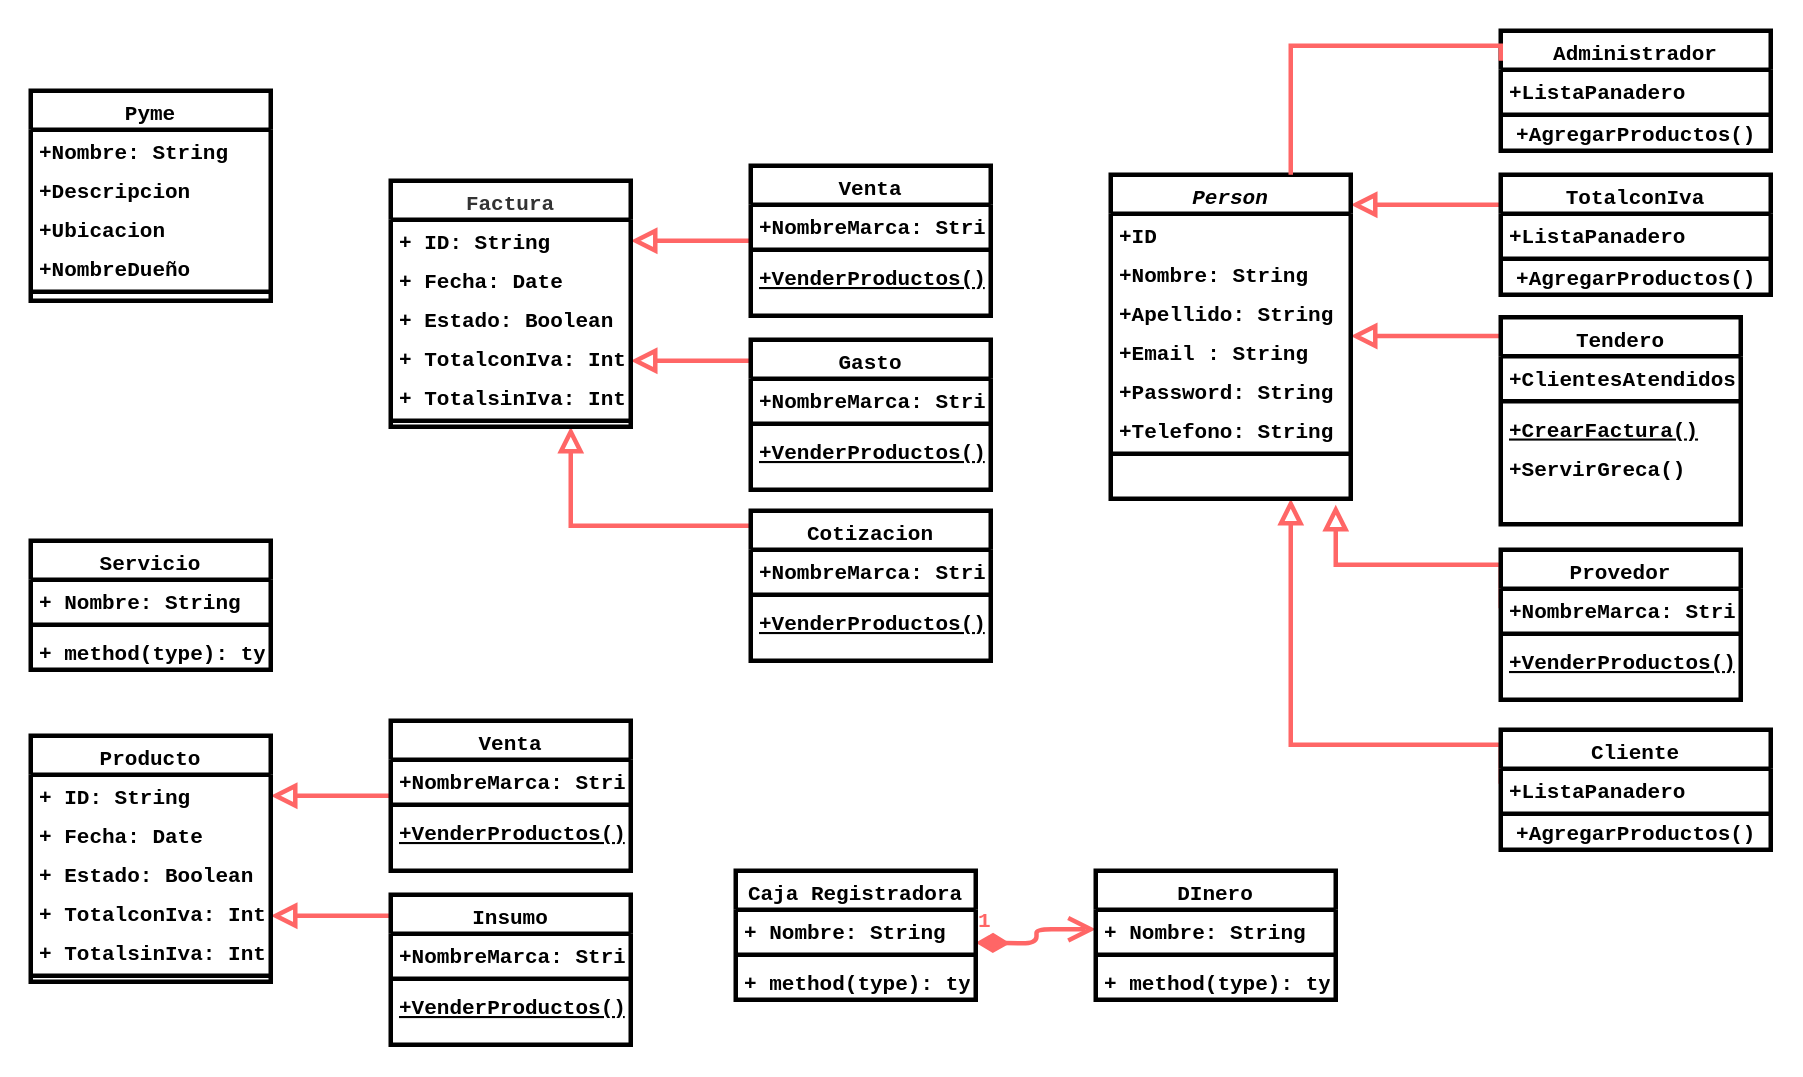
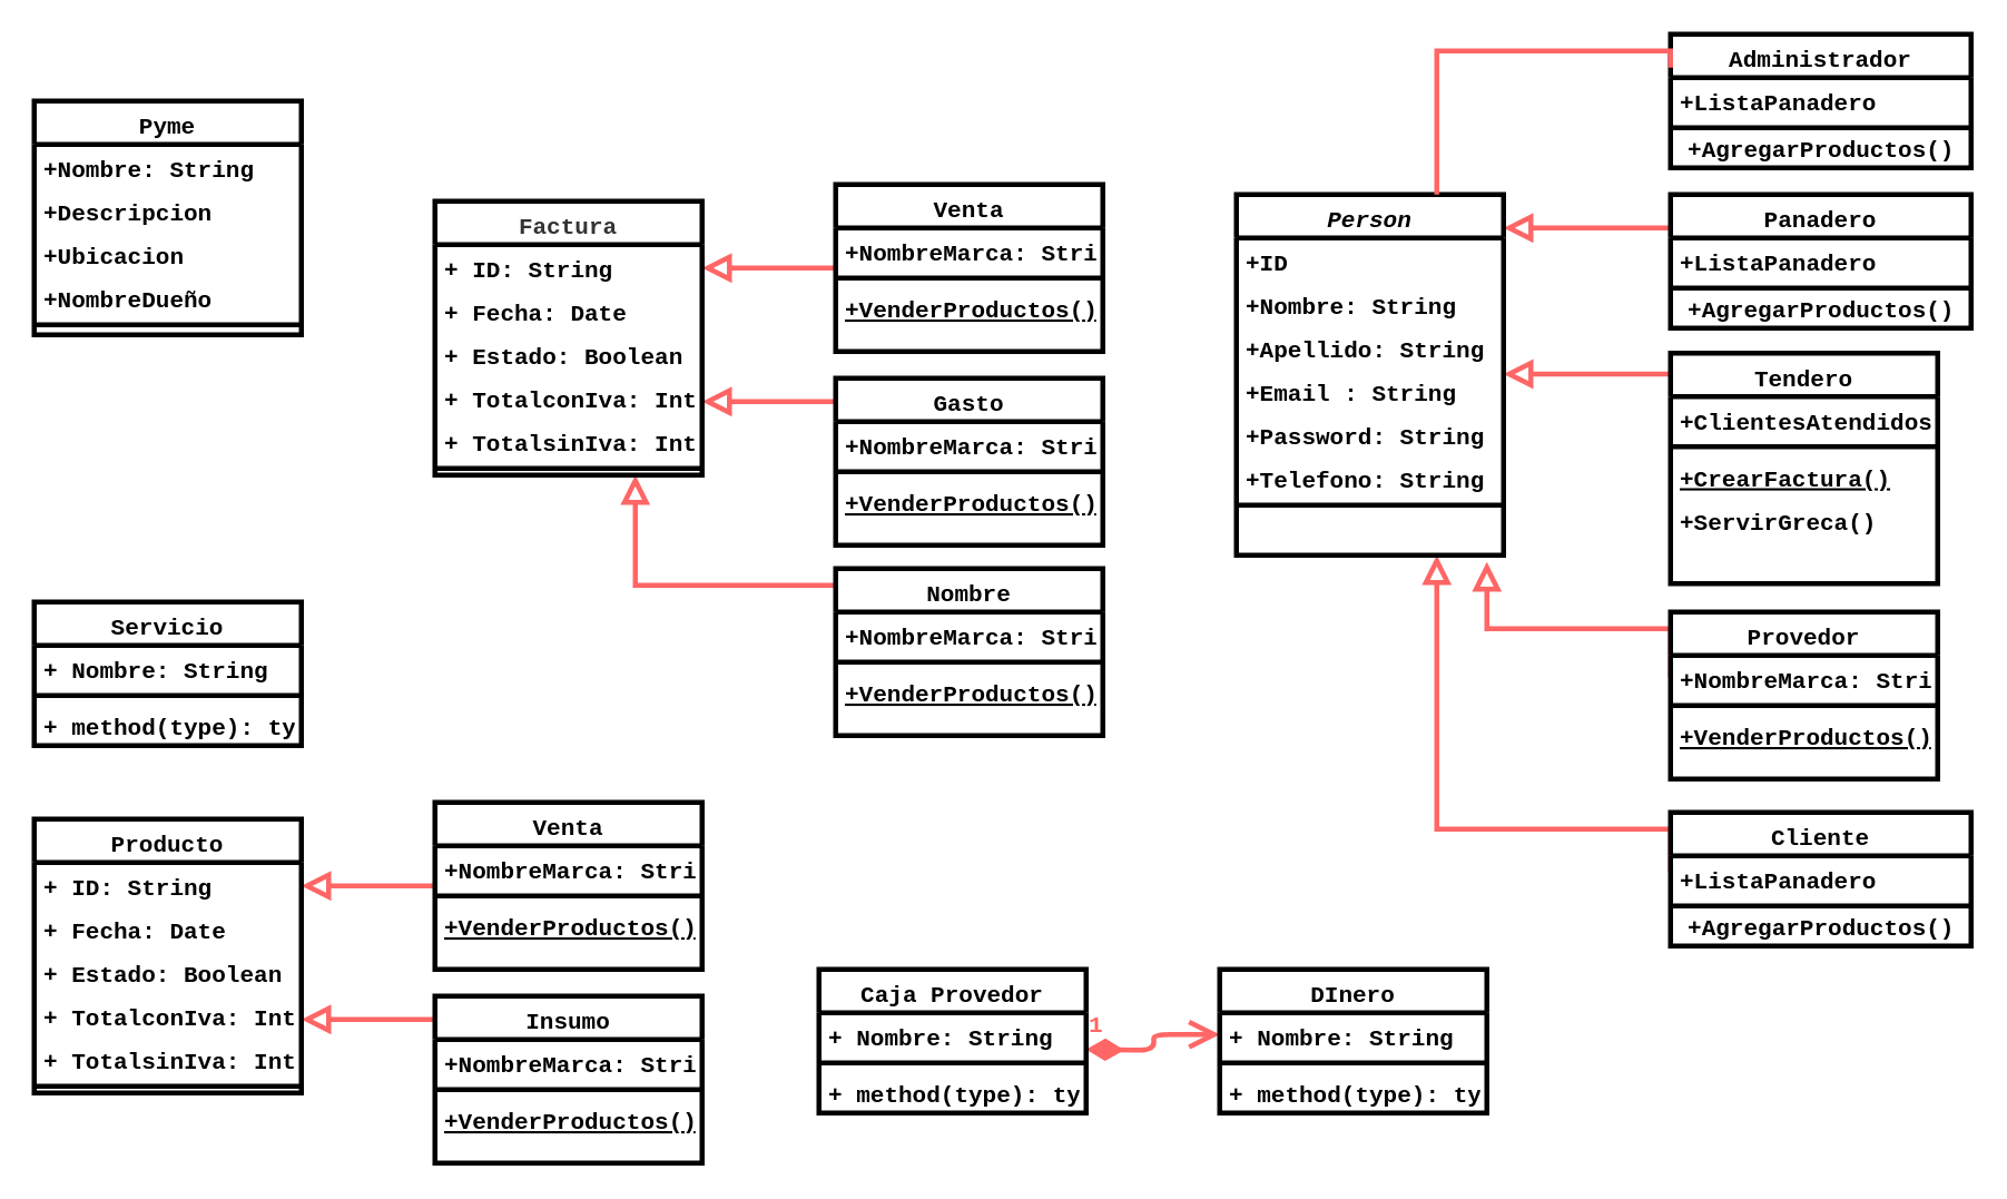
- <mxCell id="68" value="TotalconIva" style="swimlane;fontStyle=1;align=center;verticalAlign=top;childLayout=stackLayout;horizontal=1;startSize=26;horizontalStack=0;resizeParent=1;resizeLast=0;collapsible=1;marginBottom=0;rounded=0;shadow=0;strokeWidth=3;fontFamily=Courier New;fontSize=14;" parent="1" vertex="1"><mxGeometry x="1000" y="116" width="180" height="80" as="geometry"><mxRectangle x="1010" y="126" width="170" height="26" as="alternateBounds" /></mxGeometry></mxCell>
+ <mxCell id="68" value="Panadero" style="swimlane;fontStyle=1;align=center;verticalAlign=top;childLayout=stackLayout;horizontal=1;startSize=26;horizontalStack=0;resizeParent=1;resizeLast=0;collapsible=1;marginBottom=0;rounded=0;shadow=0;strokeWidth=3;fontFamily=Courier New;fontSize=14;" parent="1" vertex="1"><mxGeometry x="1000" y="116" width="180" height="80" as="geometry"><mxRectangle x="1010" y="126" width="170" height="26" as="alternateBounds" /></mxGeometry></mxCell>
- <mxCell id="56" value="Cotizacion" style="swimlane;fontStyle=1;align=center;verticalAlign=top;childLayout=stackLayout;horizontal=1;startSize=26;horizontalStack=0;resizeParent=1;resizeLast=0;collapsible=1;marginBottom=0;rounded=0;shadow=0;strokeWidth=3;fontFamily=Courier New;fontSize=14;" parent="1" vertex="1"><mxGeometry x="500" y="340" width="160" height="100" as="geometry"><mxRectangle x="510" y="350" width="160" height="26" as="alternateBounds" /></mxGeometry></mxCell>
+ <mxCell id="56" value="Nombre" style="swimlane;fontStyle=1;align=center;verticalAlign=top;childLayout=stackLayout;horizontal=1;startSize=26;horizontalStack=0;resizeParent=1;resizeLast=0;collapsible=1;marginBottom=0;rounded=0;shadow=0;strokeWidth=3;fontFamily=Courier New;fontSize=14;" parent="1" vertex="1"><mxGeometry x="500" y="340" width="160" height="100" as="geometry"><mxRectangle x="510" y="350" width="160" height="26" as="alternateBounds" /></mxGeometry></mxCell>
- <mxCell id="85" value="Caja Registradora" style="swimlane;fontStyle=1;align=center;verticalAlign=top;childLayout=stackLayout;horizontal=1;startSize=26;horizontalStack=0;resizeParent=1;resizeParentMax=0;resizeLast=0;collapsible=1;marginBottom=0;fontColor=#000000;strokeWidth=3;fontFamily=Courier New;fontSize=14;" parent="1" vertex="1"><mxGeometry x="490" y="580" width="160" height="86" as="geometry"><mxRectangle x="320" y="410" width="80" height="26" as="alternateBounds" /></mxGeometry></mxCell>
+ <mxCell id="85" value="Caja Provedor" style="swimlane;fontStyle=1;align=center;verticalAlign=top;childLayout=stackLayout;horizontal=1;startSize=26;horizontalStack=0;resizeParent=1;resizeParentMax=0;resizeLast=0;collapsible=1;marginBottom=0;fontColor=#000000;strokeWidth=3;fontFamily=Courier New;fontSize=14;" parent="1" vertex="1"><mxGeometry x="490" y="580" width="160" height="86" as="geometry"><mxRectangle x="320" y="410" width="80" height="26" as="alternateBounds" /></mxGeometry></mxCell>
